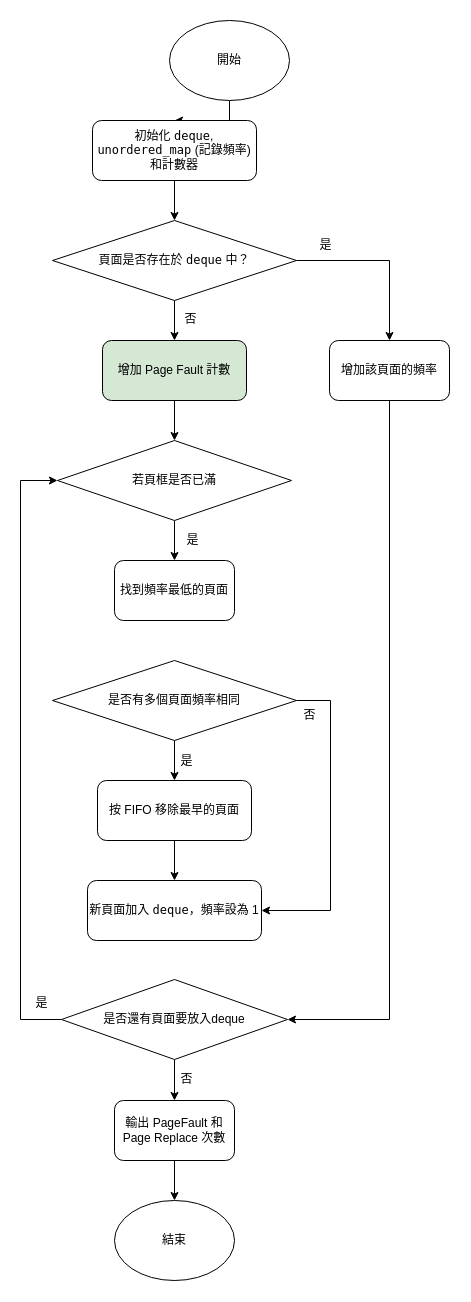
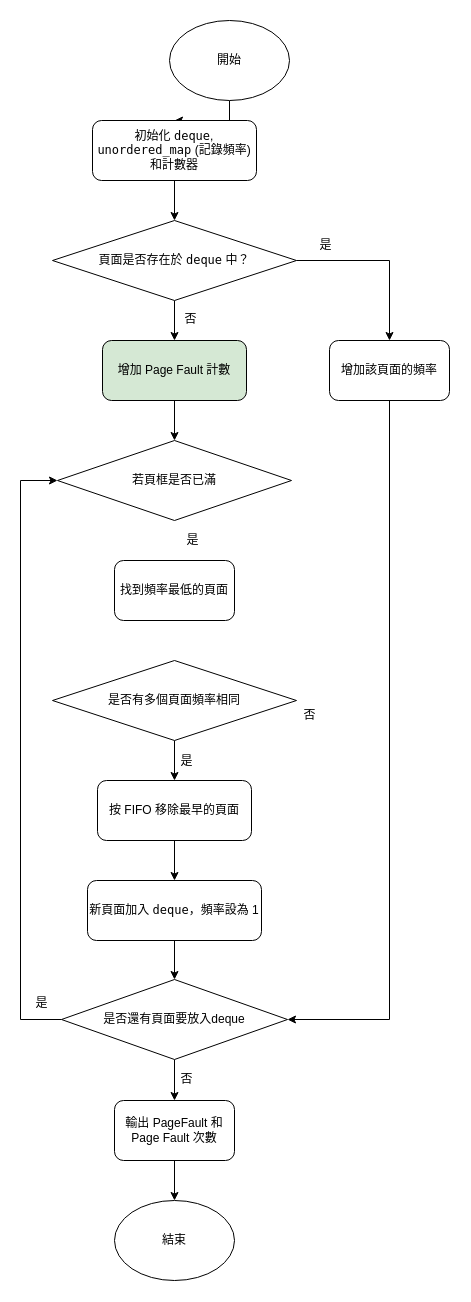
- <mxCell id="12" style="edgeStyle=orthogonalEdgeStyle;rounded=0;orthogonalLoop=1;jettySize=auto;html=1;exitX=0.5;exitY=1;exitDx=0;exitDy=0;entryX=0.5;entryY=0;entryDx=0;entryDy=0;" edge="1" parent="1" source="13" target="14"><mxGeometry relative="1" as="geometry" /></mxCell>
- <mxCell id="16" style="edgeStyle=orthogonalEdgeStyle;rounded=0;orthogonalLoop=1;jettySize=auto;html=1;exitX=1;exitY=0.5;exitDx=0;exitDy=0;entryX=1;entryY=0.5;entryDx=0;entryDy=0;" edge="1" parent="1" source="17" target="23"><mxGeometry relative="1" as="geometry"><Array as="points"><mxPoint x="330" y="700" /><mxPoint x="330" y="910" /></Array></mxGeometry></mxCell>
+ <mxCell id="22" style="edgeStyle=orthogonalEdgeStyle;rounded=0;orthogonalLoop=1;jettySize=auto;html=1;entryX=0.5;entryY=0;entryDx=0;entryDy=0;" edge="1" parent="1" source="23" target="30"><mxGeometry relative="1" as="geometry" /></mxCell>
- <mxCell id="33" value="&lt;p data-pm-slice=&quot;1 1 [&amp;quot;ordered_list&amp;quot;,{&amp;quot;spread&amp;quot;:false,&amp;quot;startingNumber&amp;quot;:1,&amp;quot;start&amp;quot;:856,&amp;quot;end&amp;quot;:1146},&amp;quot;regular_list_item&amp;quot;,{&amp;quot;start&amp;quot;:1107,&amp;quot;end&amp;quot;:1140}]&quot;&gt;輸出 PageFault 和 Page Replace 次數&lt;/p&gt;" style="rounded=1;whiteSpace=wrap;html=1;" vertex="1" parent="1"><mxGeometry x="114" y="1100" width="120" height="60" as="geometry" /></mxCell>
+ <mxCell id="33" value="&lt;p data-pm-slice=&quot;1 1 [&amp;quot;ordered_list&amp;quot;,{&amp;quot;spread&amp;quot;:false,&amp;quot;startingNumber&amp;quot;:1,&amp;quot;start&amp;quot;:856,&amp;quot;end&amp;quot;:1146},&amp;quot;regular_list_item&amp;quot;,{&amp;quot;start&amp;quot;:1107,&amp;quot;end&amp;quot;:1140}]&quot;&gt;輸出 PageFault 和 Page Fault 次數&lt;/p&gt;" style="rounded=1;whiteSpace=wrap;html=1;" vertex="1" parent="1"><mxGeometry x="114" y="1100" width="120" height="60" as="geometry" /></mxCell>
